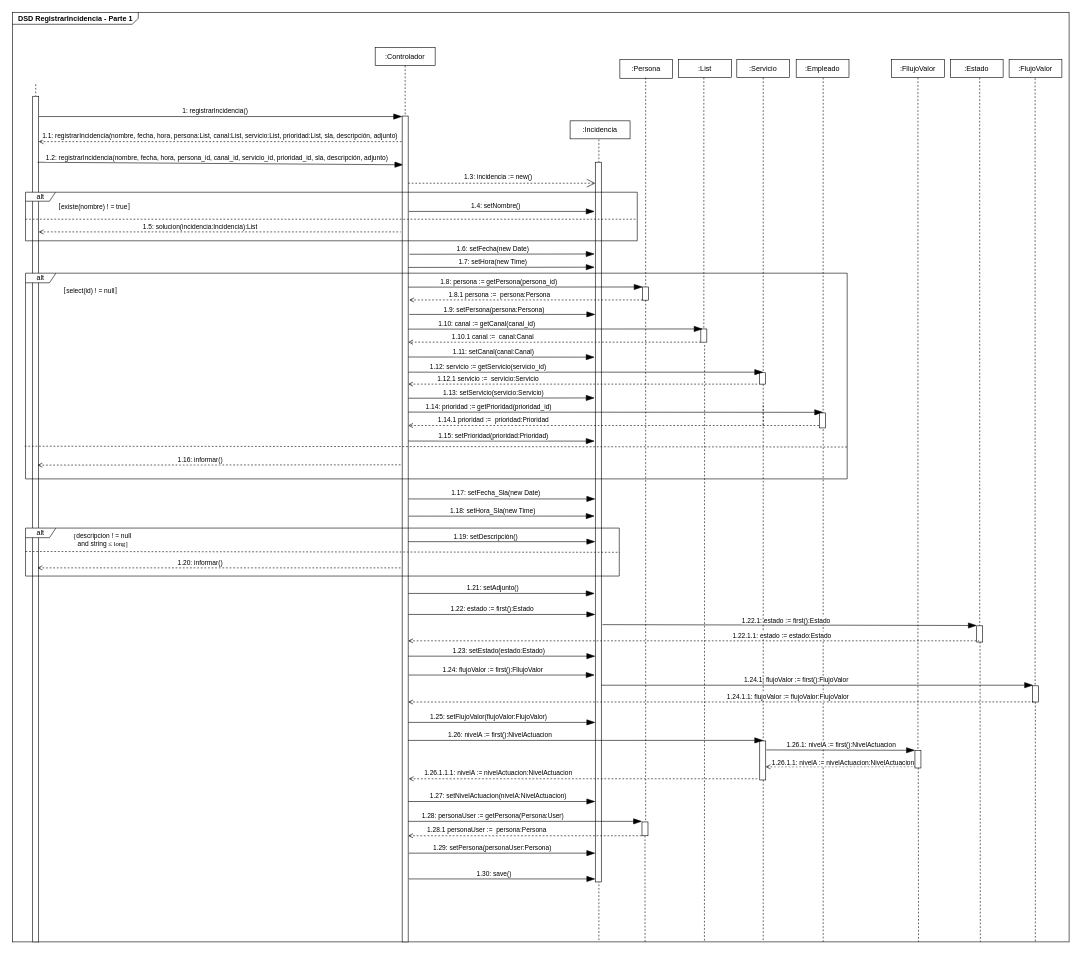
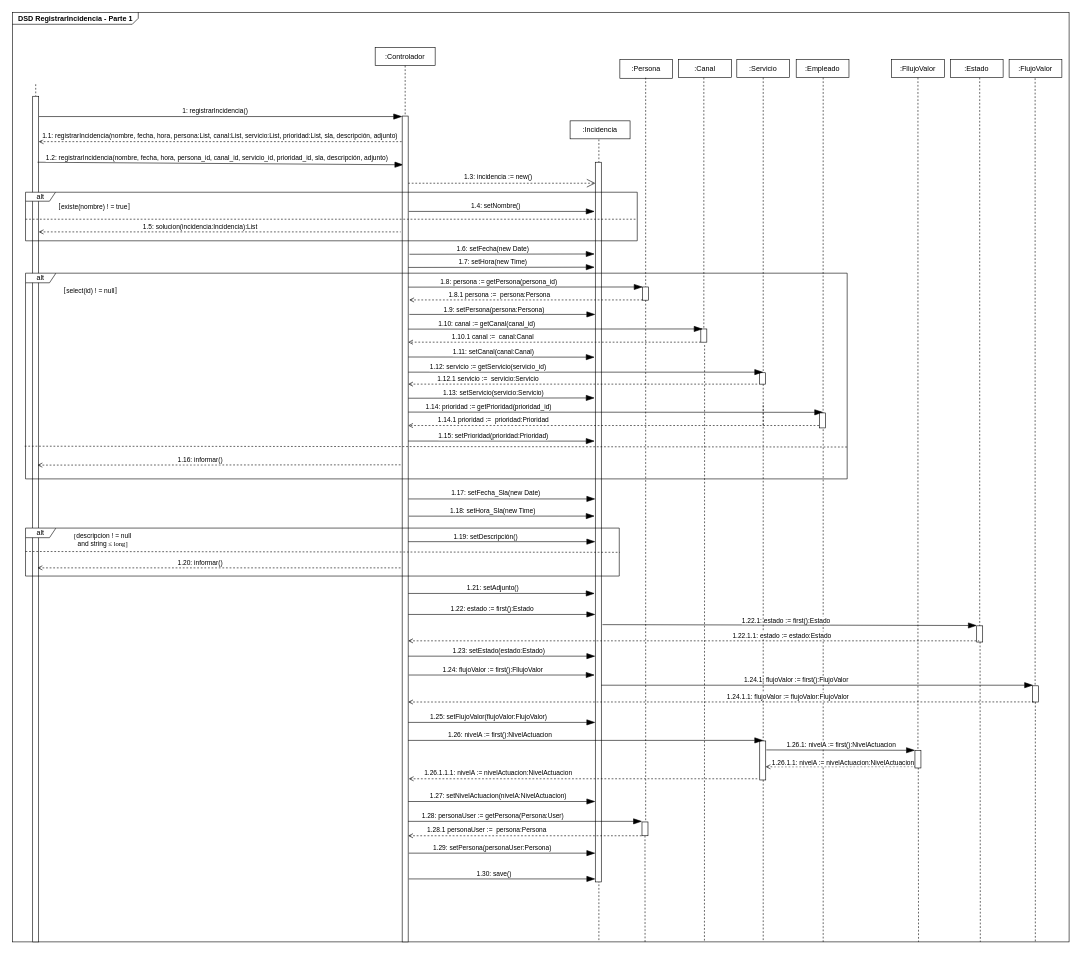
- <mxCell id="46" value=":List" style="shape=rect;html=1;whiteSpace=wrap;align=center;" parent="1" vertex="1"><mxGeometry x="1131" y="99" width="88" height="30" as="geometry" /></mxCell>
+ <mxCell id="46" value=":Canal" style="shape=rect;html=1;whiteSpace=wrap;align=center;" parent="1" vertex="1"><mxGeometry x="1131" y="99" width="88" height="30" as="geometry" /></mxCell>
